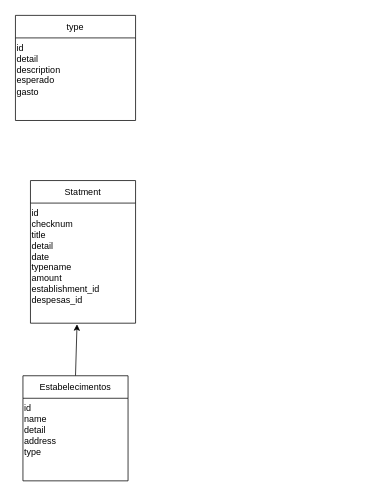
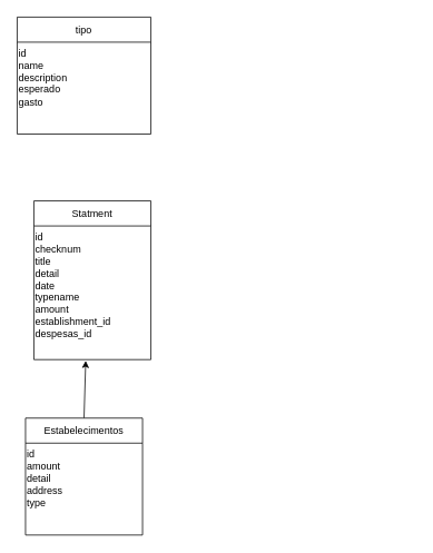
- <mxCell id="7" value="type" style="swimlane;fontStyle=0;childLayout=stackLayout;horizontal=1;startSize=30;horizontalStack=0;resizeParent=1;resizeParentMax=0;resizeLast=0;collapsible=1;marginBottom=0;" parent="1" vertex="1"><mxGeometry x="20" y="20" width="160" height="140" as="geometry" /></mxCell>
+ <mxCell id="7" value="tipo" style="swimlane;fontStyle=0;childLayout=stackLayout;horizontal=1;startSize=30;horizontalStack=0;resizeParent=1;resizeParentMax=0;resizeLast=0;collapsible=1;marginBottom=0;" parent="1" vertex="1"><mxGeometry x="20" y="20" width="160" height="140" as="geometry" /></mxCell>
- <mxCell id="8" value="id&lt;br&gt;detail&lt;br&gt;description&lt;br&gt;esperado&lt;br&gt;gasto" style="text;whiteSpace=wrap;html=1;" parent="7" vertex="1"><mxGeometry y="30" width="160" height="110" as="geometry" /></mxCell>
+ <mxCell id="8" value="id&lt;br&gt;name&lt;br&gt;description&lt;br&gt;esperado&lt;br&gt;gasto" style="text;whiteSpace=wrap;html=1;" parent="7" vertex="1"><mxGeometry y="30" width="160" height="110" as="geometry" /></mxCell>
- <mxCell id="6" value="&lt;div&gt;id&lt;/div&gt;&lt;div&gt;name&lt;/div&gt;&lt;div&gt;detail&lt;/div&gt;&lt;div&gt;address&lt;/div&gt;&lt;div&gt;type&lt;/div&gt;" style="text;whiteSpace=wrap;html=1;" parent="5" vertex="1"><mxGeometry y="30" width="140" height="110" as="geometry" /></mxCell>
+ <mxCell id="6" value="&lt;div&gt;id&lt;/div&gt;&lt;div&gt;amount&lt;/div&gt;&lt;div&gt;detail&lt;/div&gt;&lt;div&gt;address&lt;/div&gt;&lt;div&gt;type&lt;/div&gt;" style="text;whiteSpace=wrap;html=1;" parent="5" vertex="1"><mxGeometry y="30" width="140" height="110" as="geometry" /></mxCell>
